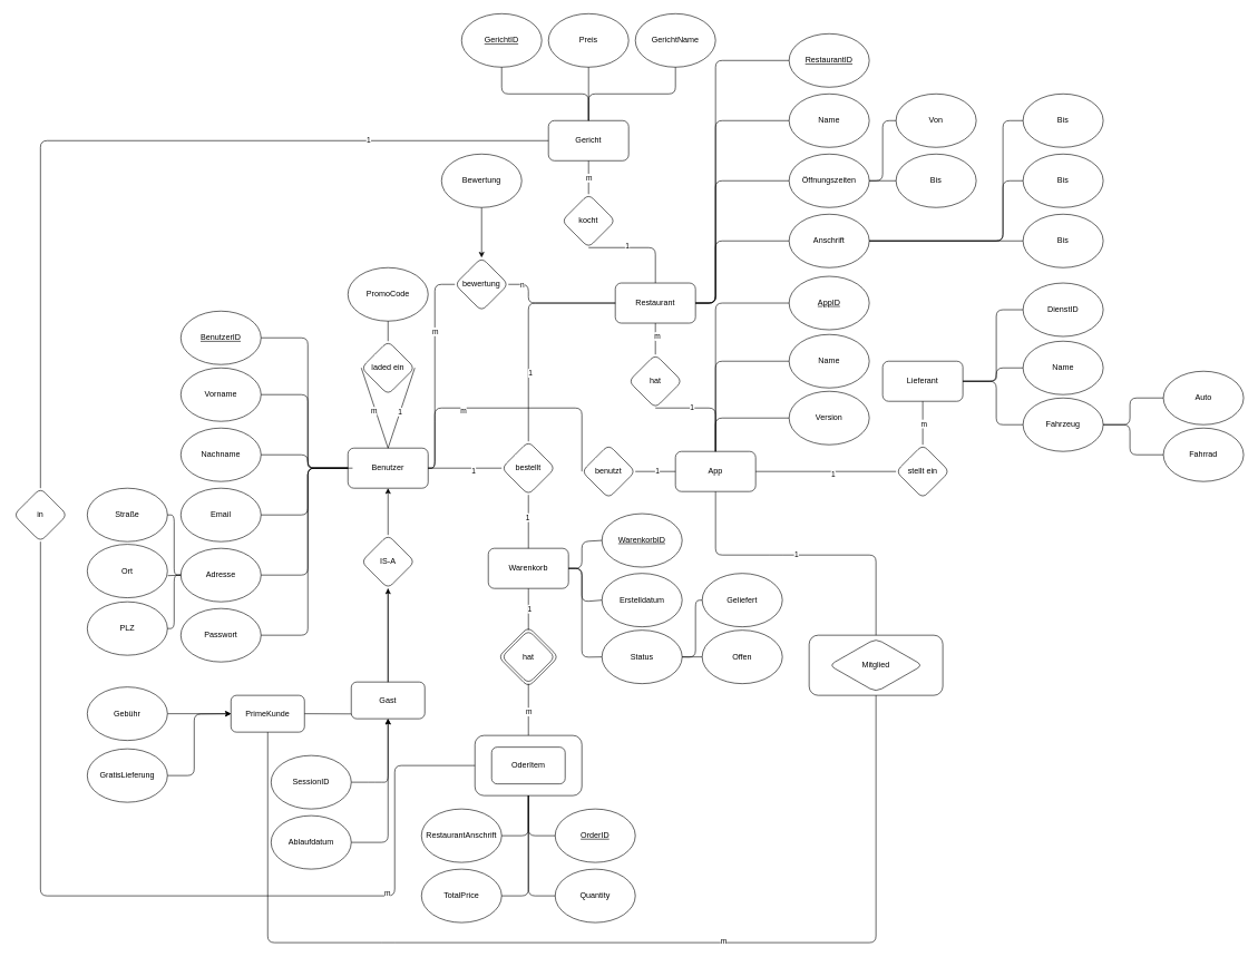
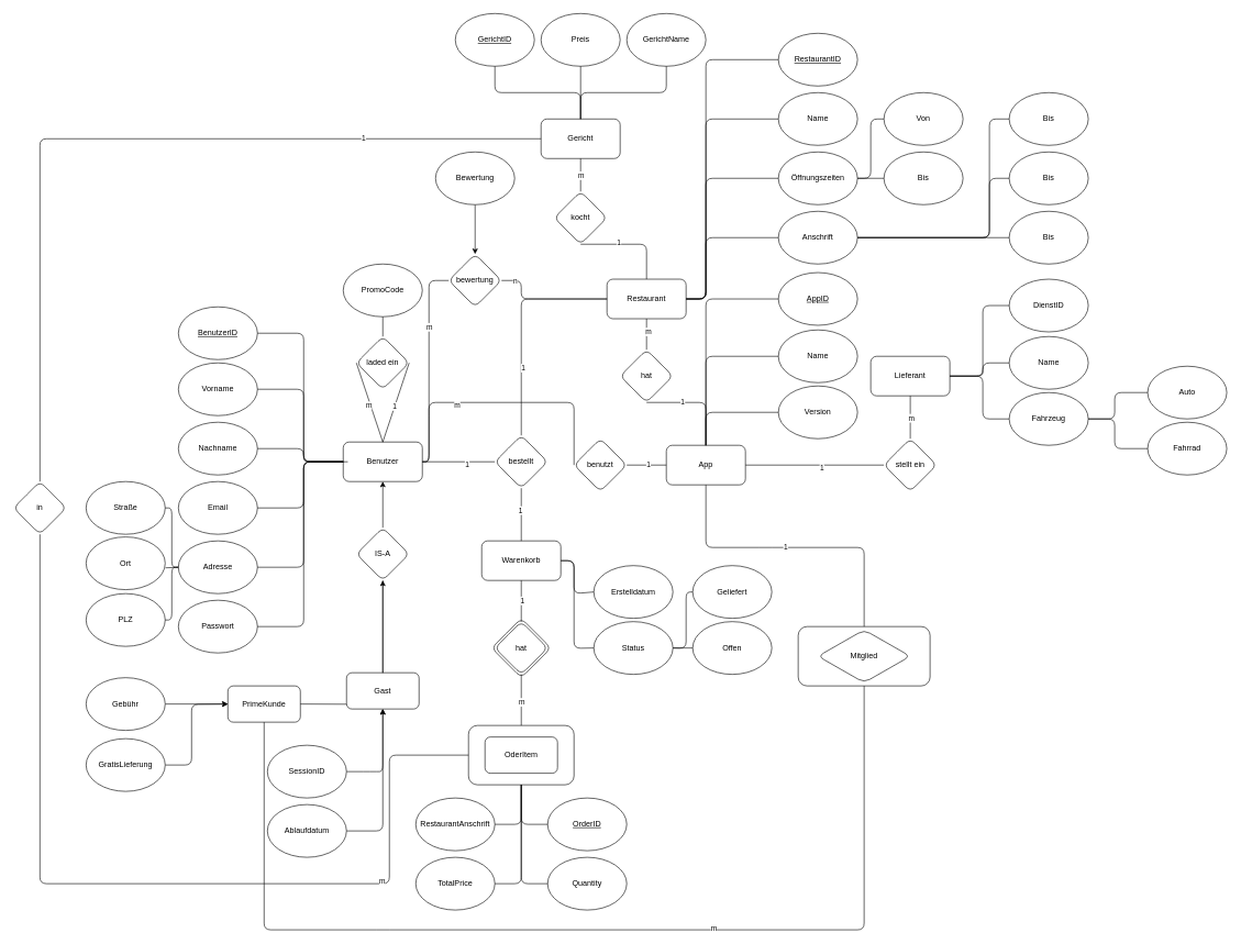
- <mxCell id="89" value="&lt;u&gt;WarenkorbID&lt;/u&gt;" style="ellipse;whiteSpace=wrap;html=1;rounded=1;" parent="1" vertex="1"><mxGeometry x="900" y="768.13" width="120" height="80" as="geometry" /></mxCell>
- <mxCell id="90" value="" style="endArrow=none;html=1;entryX=1;entryY=0.5;entryDx=0;entryDy=0;exitX=0;exitY=0.5;exitDx=0;exitDy=0;" parent="1" source="89" target="7" edge="1"><mxGeometry width="50" height="50" relative="1" as="geometry"><mxPoint x="830" y="1050" as="sourcePoint" /><mxPoint x="880" y="1000" as="targetPoint" /><Array as="points"><mxPoint x="870" y="810" /><mxPoint x="870" y="850" /></Array></mxGeometry></mxCell>
